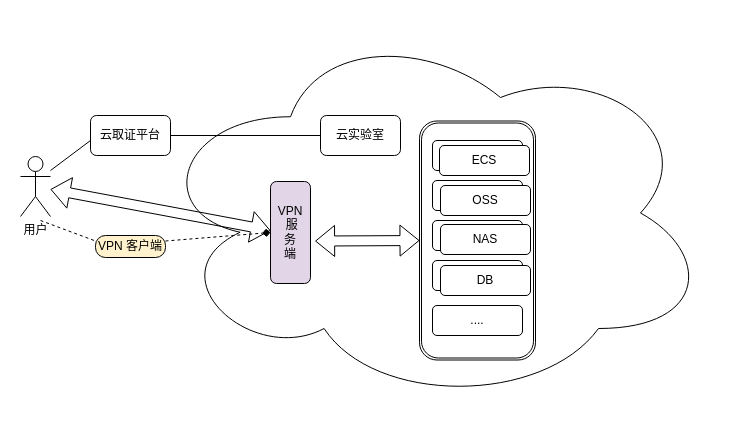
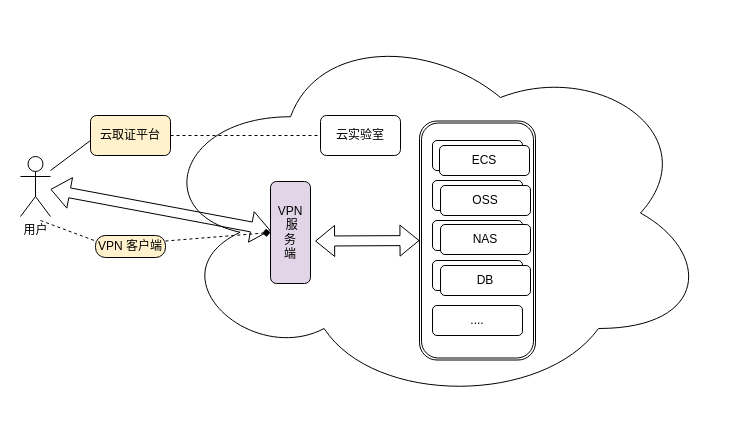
- <mxCell id="5" value="云取证平台" style="rounded=1;whiteSpace=wrap;html=1;" vertex="1" parent="1"><mxGeometry x="90" y="115" width="80" height="40" as="geometry" /></mxCell>
+ <mxCell id="5" value="云取证平台" style="rounded=1;whiteSpace=wrap;html=1;fillColor=#fff2cc;" vertex="1" parent="1"><mxGeometry x="90" y="115" width="80" height="40" as="geometry" /></mxCell>
- <mxCell id="21" value="" style="endArrow=none;html=1;rounded=0;entryX=0;entryY=0.5;entryDx=0;entryDy=0;exitX=1;exitY=0.5;exitDx=0;exitDy=0;" edge="1" parent="1" source="5" target="6"><mxGeometry width="50" height="50" relative="1" as="geometry"><mxPoint x="160" y="190" as="sourcePoint" /><mxPoint x="210" y="140" as="targetPoint" /></mxGeometry></mxCell>
+ <mxCell id="21" value="" style="endArrow=none;html=1;rounded=0;entryX=0;entryY=0.5;entryDx=0;entryDy=0;exitX=1;exitY=0.5;exitDx=0;exitDy=0;dashed=1;" edge="1" parent="1" source="5" target="6"><mxGeometry width="50" height="50" relative="1" as="geometry"><mxPoint x="160" y="190" as="sourcePoint" /><mxPoint x="210" y="140" as="targetPoint" /></mxGeometry></mxCell>
